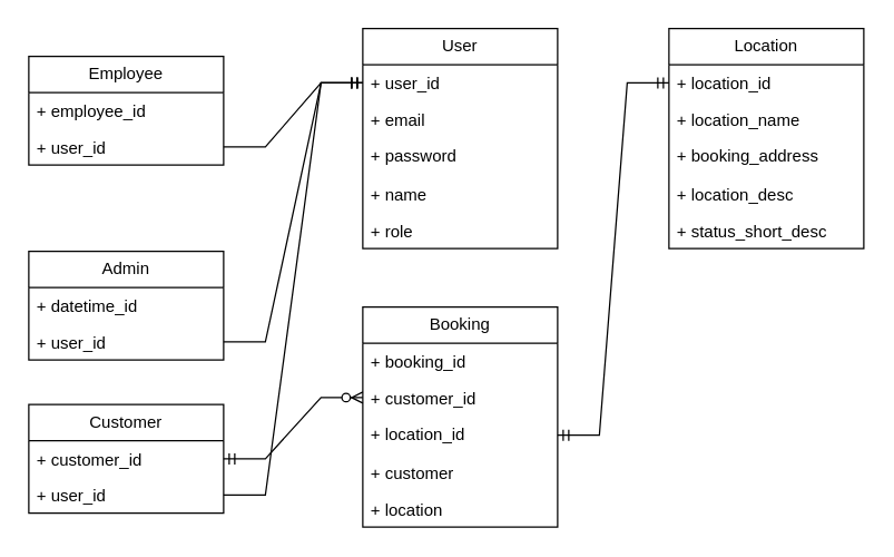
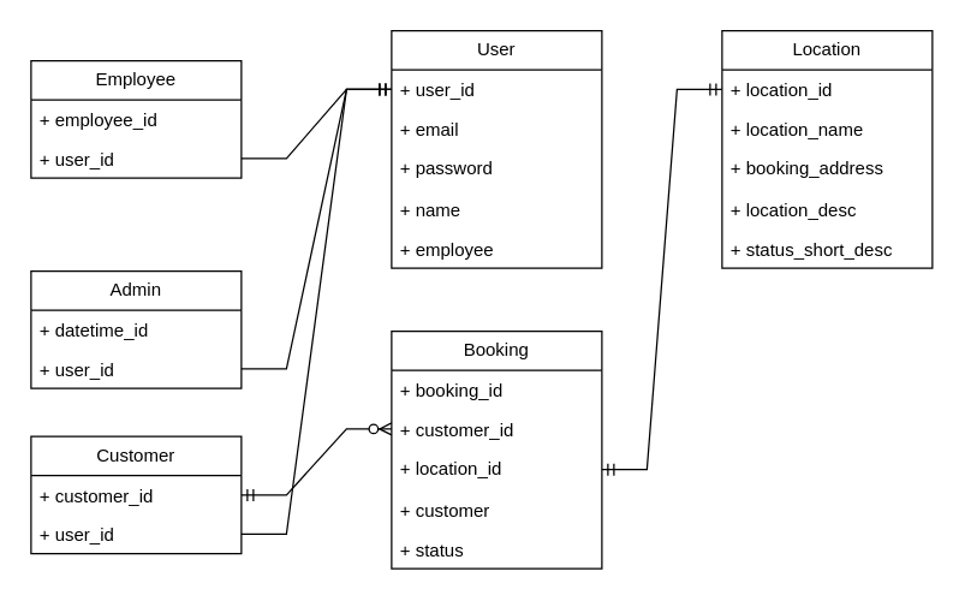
- <mxCell id="16" value="+ role" style="text;strokeColor=none;fillColor=none;align=left;verticalAlign=top;spacingLeft=4;spacingRight=4;overflow=hidden;rotatable=0;points=[[0,0.5],[1,0.5]];portConstraint=eastwest;whiteSpace=wrap;html=1;" vertex="1" parent="11"><mxGeometry y="132" width="140" height="26" as="geometry" /></mxCell>
+ <mxCell id="16" value="+ employee" style="text;strokeColor=none;fillColor=none;align=left;verticalAlign=top;spacingLeft=4;spacingRight=4;overflow=hidden;rotatable=0;points=[[0,0.5],[1,0.5]];portConstraint=eastwest;whiteSpace=wrap;html=1;" vertex="1" parent="11"><mxGeometry y="132" width="140" height="26" as="geometry" /></mxCell>
- <mxCell id="10" value="+ location" style="text;strokeColor=none;fillColor=none;align=left;verticalAlign=top;spacingLeft=4;spacingRight=4;overflow=hidden;rotatable=0;points=[[0,0.5],[1,0.5]];portConstraint=eastwest;whiteSpace=wrap;html=1;" vertex="1" parent="5"><mxGeometry y="132" width="140" height="26" as="geometry" /></mxCell>
+ <mxCell id="10" value="+ status" style="text;strokeColor=none;fillColor=none;align=left;verticalAlign=top;spacingLeft=4;spacingRight=4;overflow=hidden;rotatable=0;points=[[0,0.5],[1,0.5]];portConstraint=eastwest;whiteSpace=wrap;html=1;" vertex="1" parent="5"><mxGeometry y="132" width="140" height="26" as="geometry" /></mxCell>
